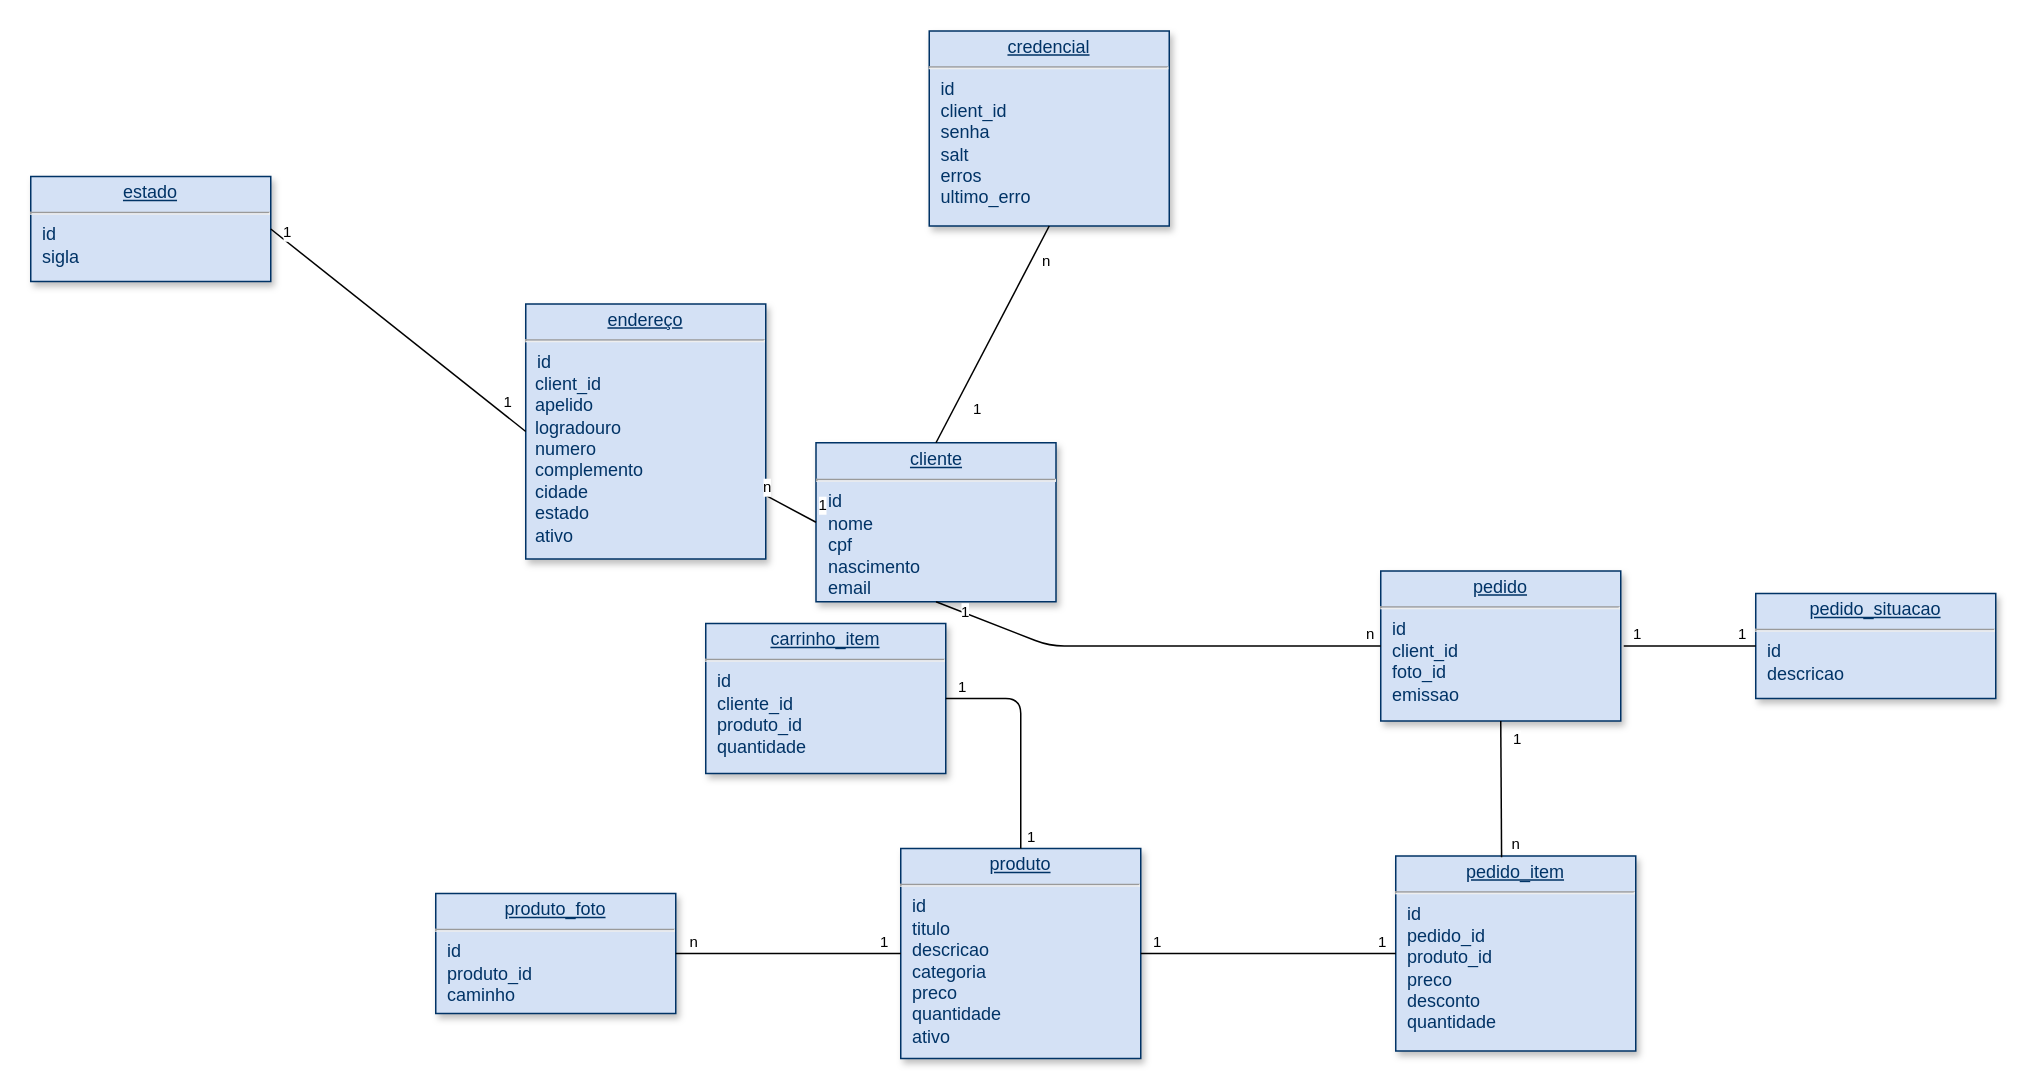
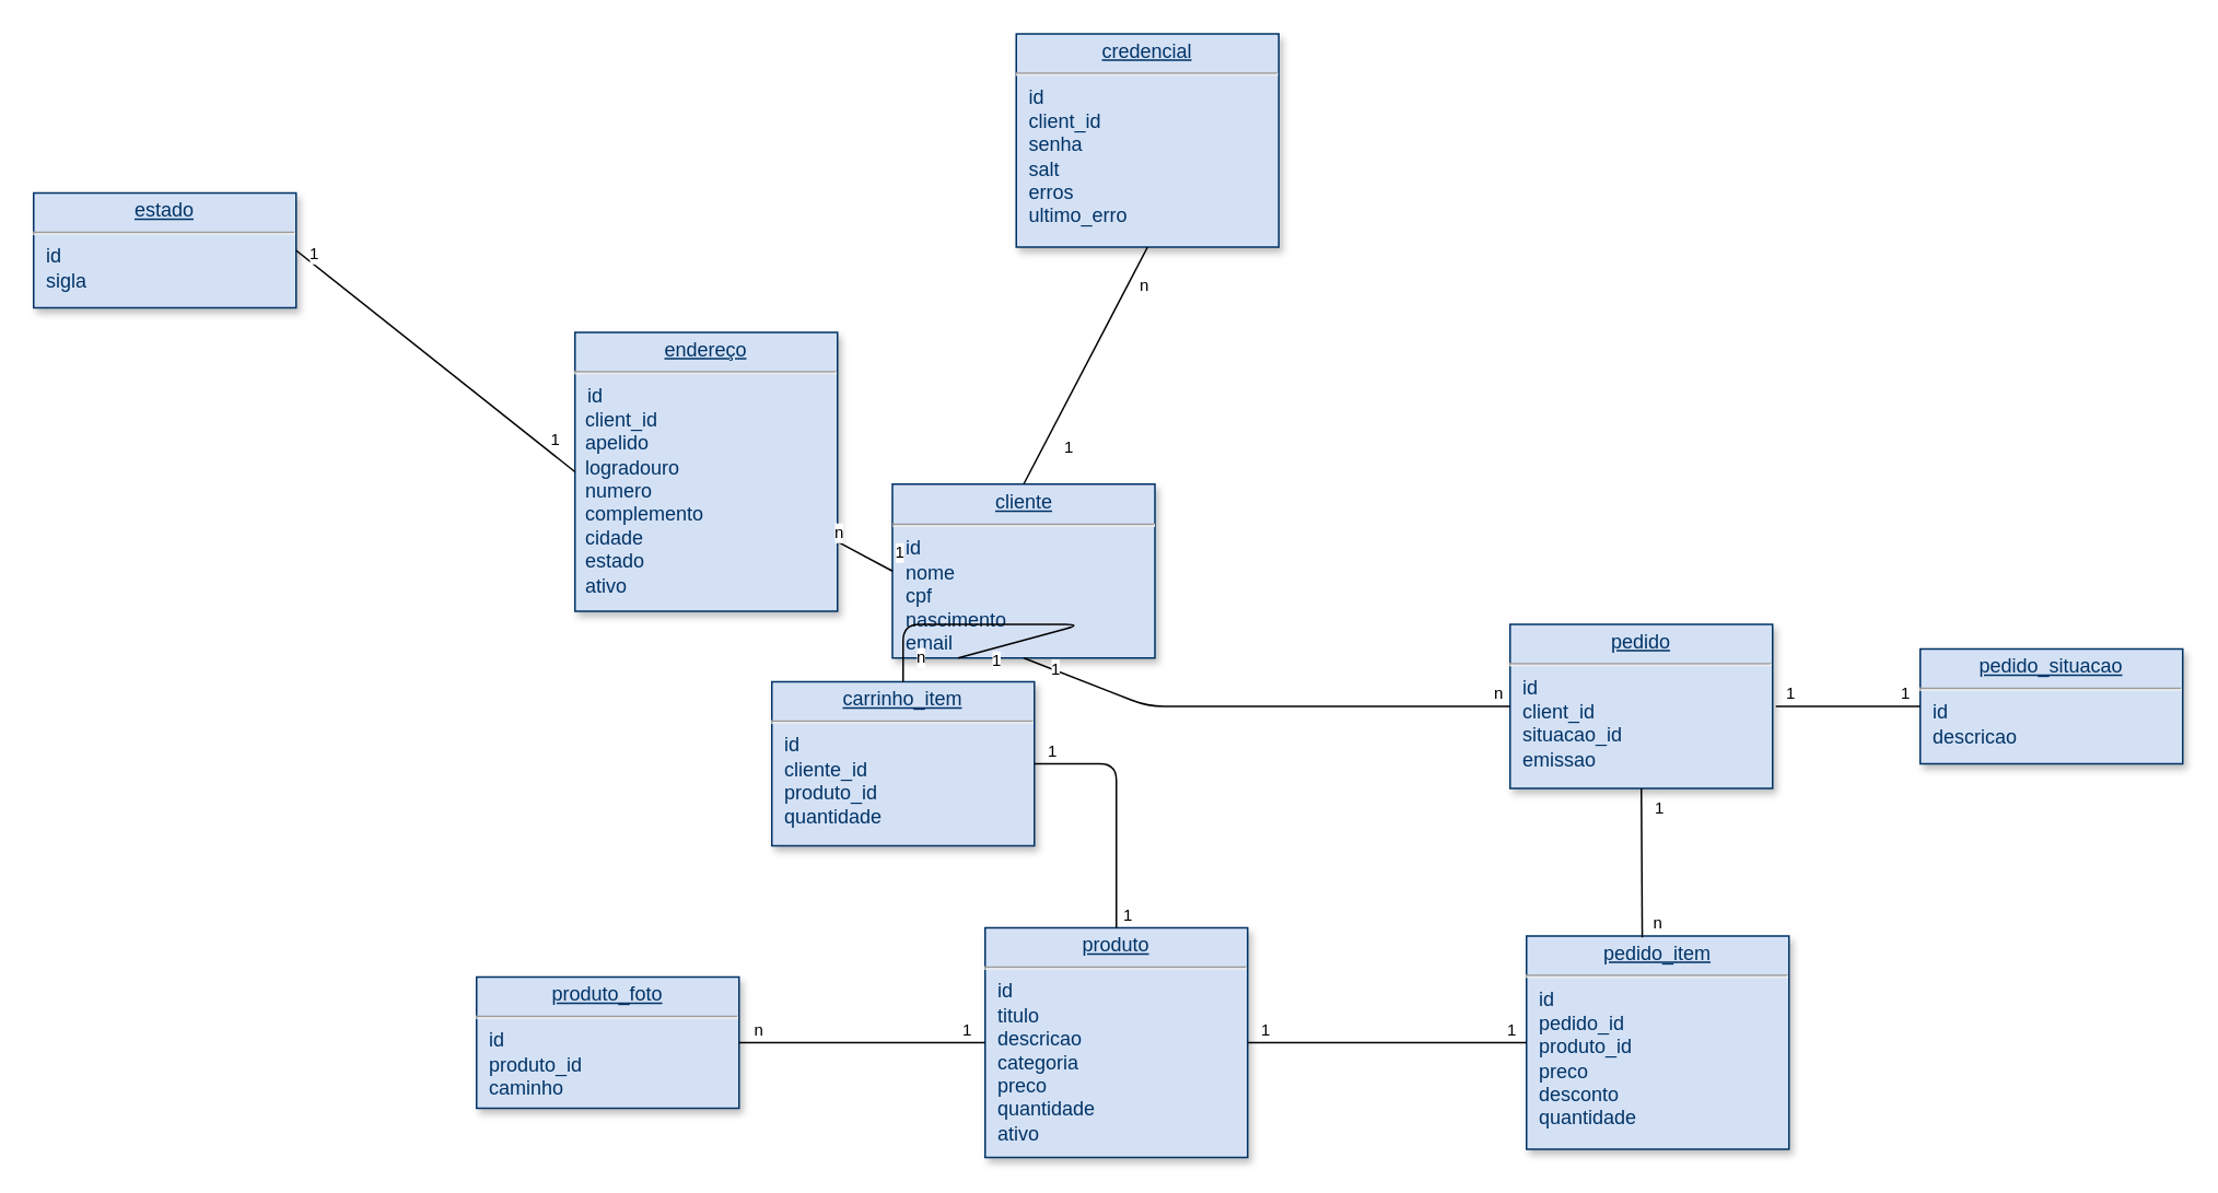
+ <mxCell id="36" value="" style="endArrow=none;html=1;exitX=0.25;exitY=1;exitDx=0;exitDy=0;entryX=0.5;entryY=0;entryDx=0;entryDy=0;" edge="1" parent="1" source="2" target="11"><mxGeometry width="50" height="50" relative="1" as="geometry"><mxPoint x="628.5" y="297.5" as="sourcePoint" /><mxPoint x="520" y="297.212" as="targetPoint" /><Array as="points"><mxPoint x="659" y="380" /><mxPoint x="550" y="380" /></Array></mxGeometry></mxCell>
+ <mxCell id="37" value="1" style="text;html=1;align=center;verticalAlign=top;resizable=0;points=[];;labelBackgroundColor=#ffffff;fontSize=10;" vertex="1" connectable="0" parent="36"><mxGeometry x="-0.903" y="-1" relative="1" as="geometry"><mxPoint x="12.5" y="-9" as="offset" /></mxGeometry></mxCell>
+ <mxCell id="38" value="n" style="text;html=1;align=center;verticalAlign=bottom;resizable=0;points=[];;labelBackgroundColor=#ffffff;fontSize=10;" vertex="1" connectable="0" parent="36"><mxGeometry x="0.871" y="-1" relative="1" as="geometry"><mxPoint x="11" y="7" as="offset" /></mxGeometry></mxCell>
- <mxCell id="9" value="&lt;p style=&quot;margin: 0px ; margin-top: 4px ; text-align: center ; text-decoration: underline&quot;&gt;pedido&lt;br&gt;&lt;/p&gt;&lt;hr&gt;&lt;p style=&quot;margin: 0px ; margin-left: 8px&quot;&gt;id&lt;/p&gt;&lt;p style=&quot;margin: 0px ; margin-left: 8px&quot;&gt;client_id&lt;/p&gt;&lt;p style=&quot;margin: 0px ; margin-left: 8px&quot;&gt;foto_id&lt;/p&gt;&lt;p style=&quot;margin: 0px ; margin-left: 8px&quot;&gt;emissao&lt;br&gt;&lt;/p&gt;" style="verticalAlign=top;align=left;overflow=fill;fontSize=12;fontFamily=Helvetica;html=1;strokeColor=#003366;shadow=1;fillColor=#D4E1F5;fontColor=#003366" parent="1" vertex="1"><mxGeometry x="920" y="380" width="160" height="100" as="geometry" /></mxCell>
+ <mxCell id="9" value="&lt;p style=&quot;margin: 0px ; margin-top: 4px ; text-align: center ; text-decoration: underline&quot;&gt;pedido&lt;br&gt;&lt;/p&gt;&lt;hr&gt;&lt;p style=&quot;margin: 0px ; margin-left: 8px&quot;&gt;id&lt;/p&gt;&lt;p style=&quot;margin: 0px ; margin-left: 8px&quot;&gt;client_id&lt;/p&gt;&lt;p style=&quot;margin: 0px ; margin-left: 8px&quot;&gt;situacao_id&lt;/p&gt;&lt;p style=&quot;margin: 0px ; margin-left: 8px&quot;&gt;emissao&lt;br&gt;&lt;/p&gt;" style="verticalAlign=top;align=left;overflow=fill;fontSize=12;fontFamily=Helvetica;html=1;strokeColor=#003366;shadow=1;fillColor=#D4E1F5;fontColor=#003366" parent="1" vertex="1"><mxGeometry x="920" y="380" width="160" height="100" as="geometry" /></mxCell>
